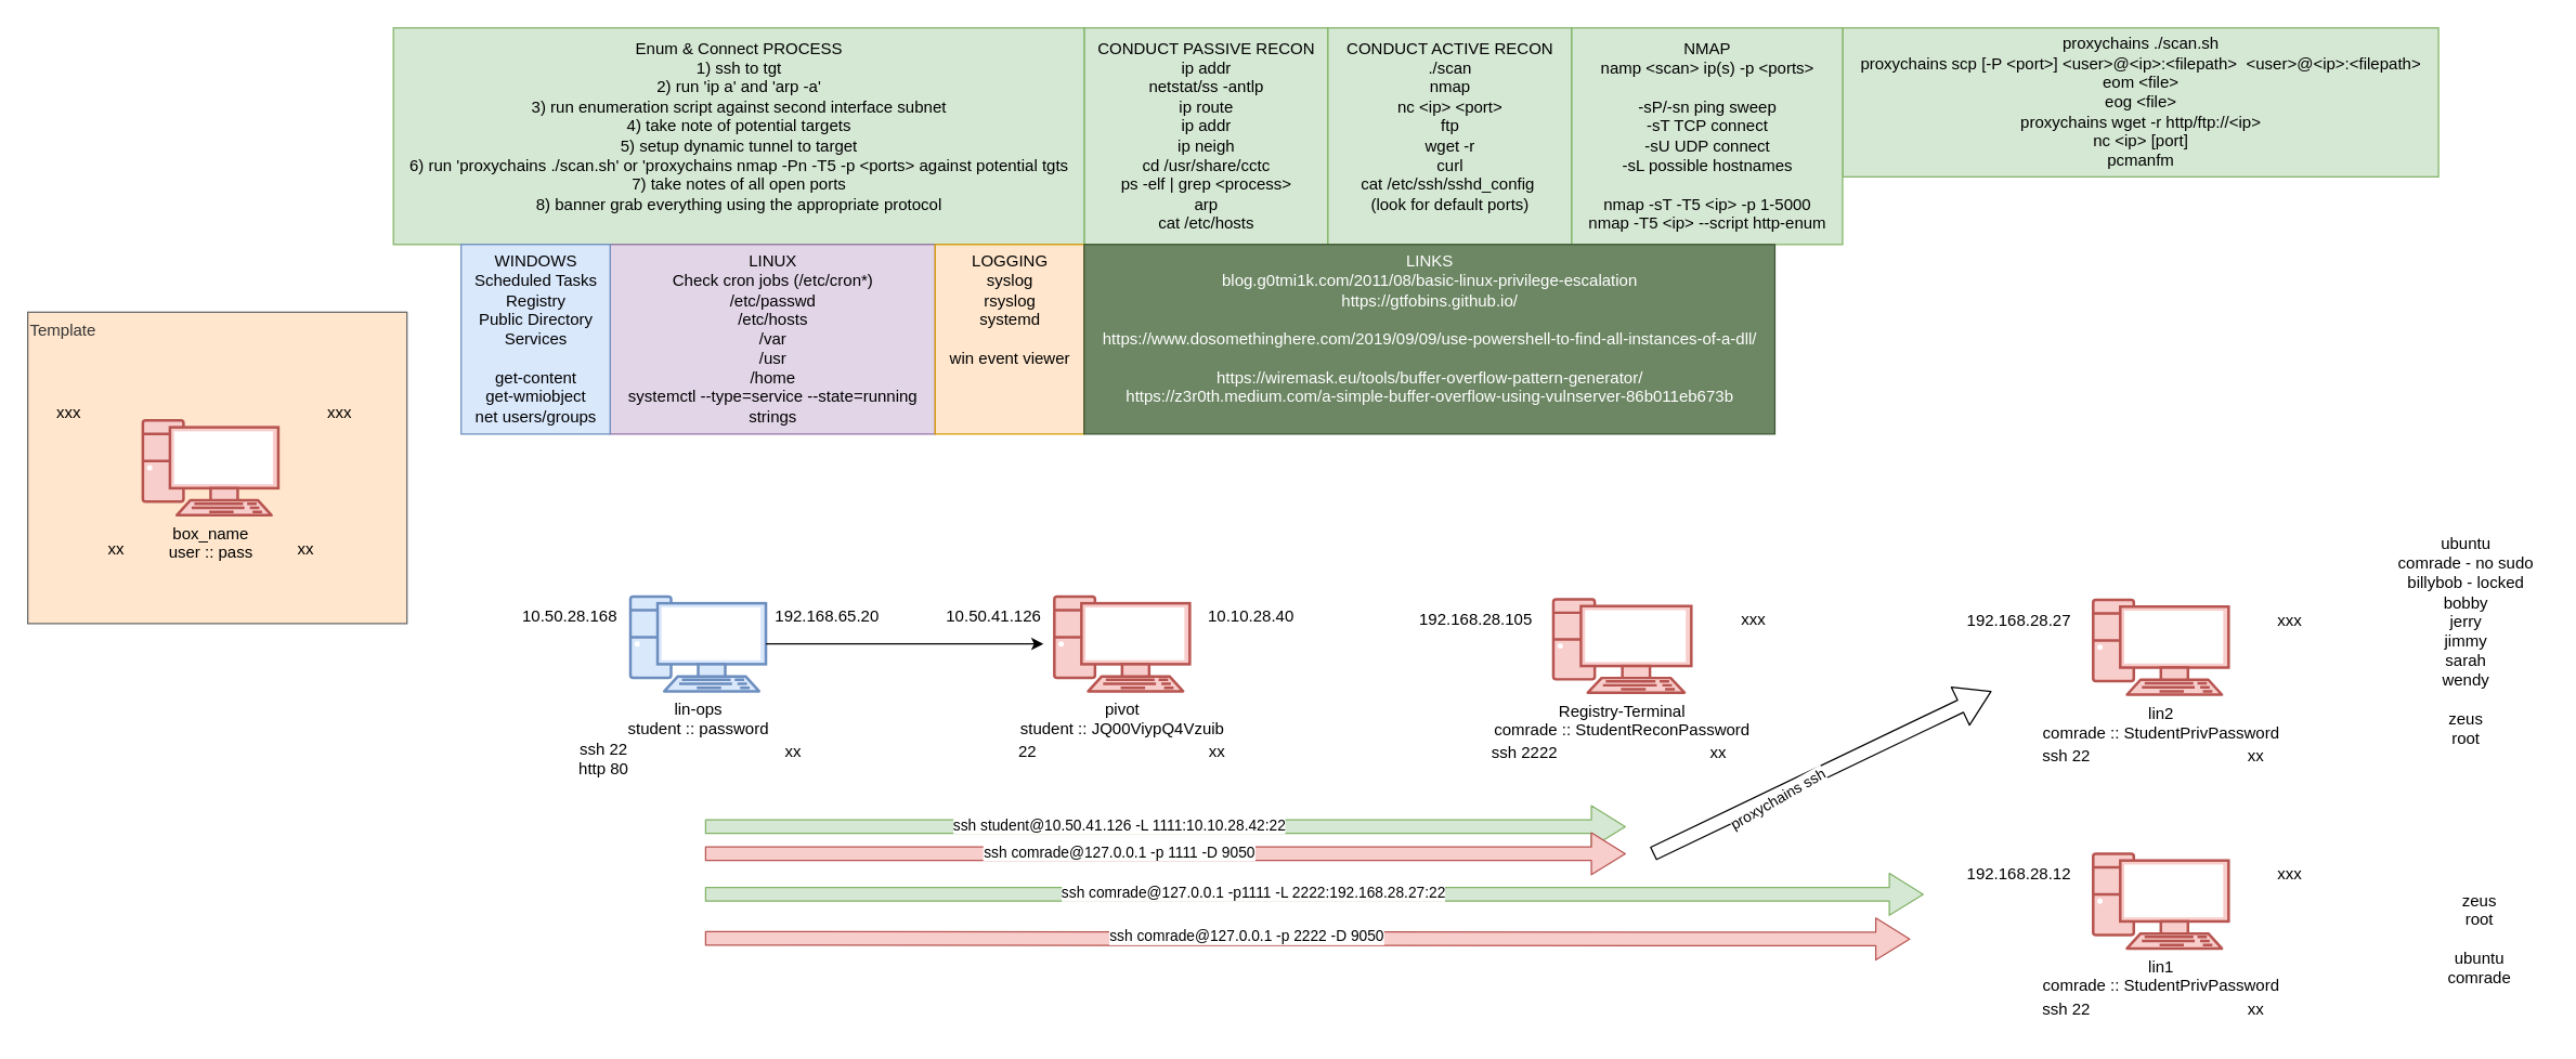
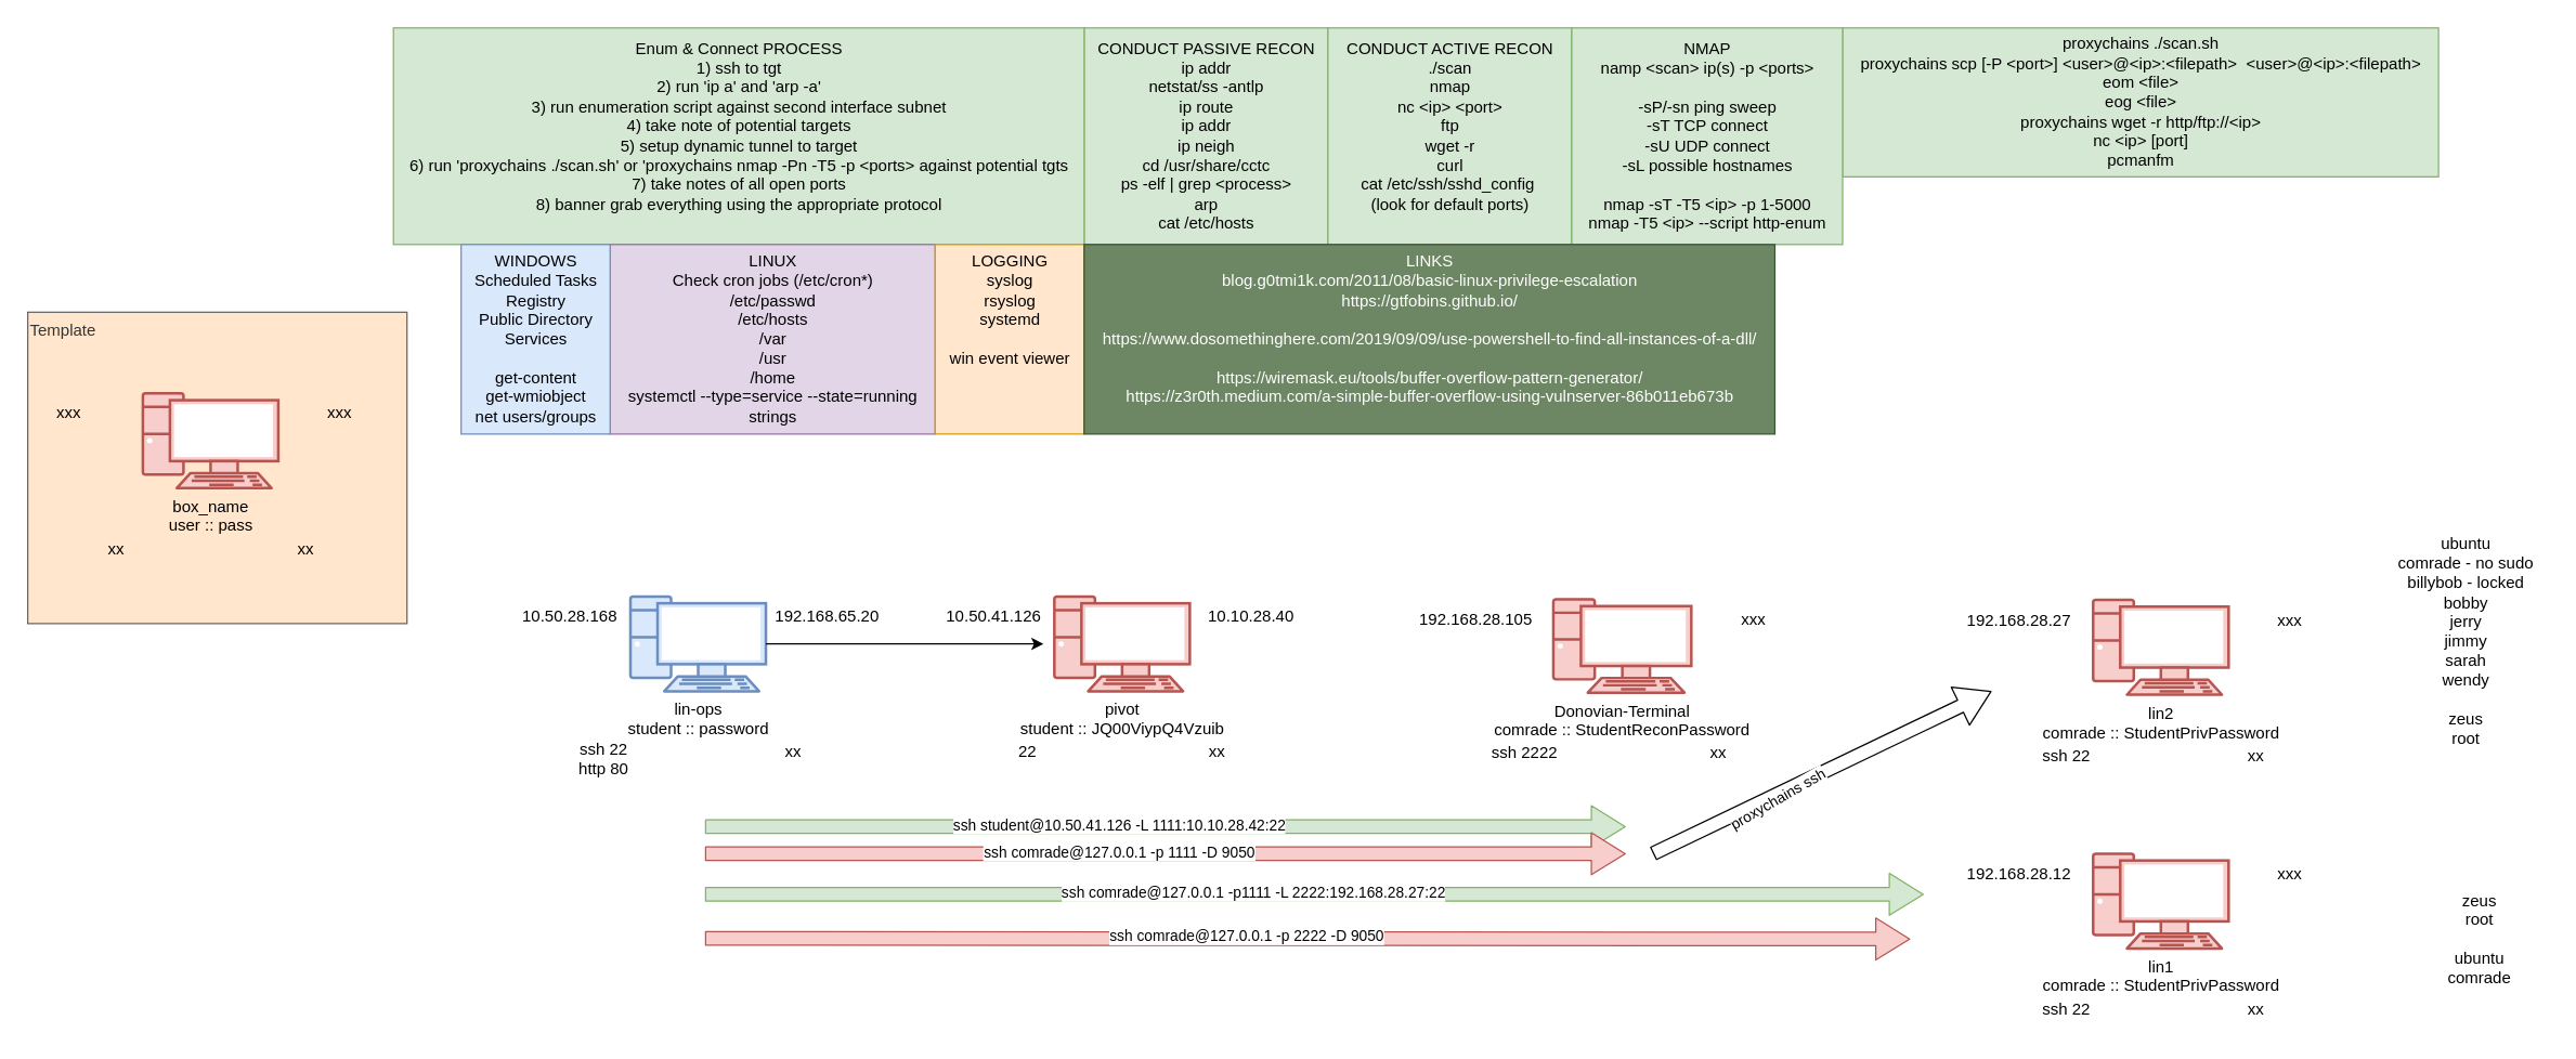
- <mxCell id="26" value="box_name&lt;div&gt;user :: pass&lt;/div&gt;" style="verticalAlign=top;verticalLabelPosition=bottom;labelPosition=center;align=center;html=1;outlineConnect=0;fillColor=#f8cecc;strokeColor=#b85450;gradientDirection=north;strokeWidth=2;shape=mxgraph.networks.pc;" parent="25" vertex="1"><mxGeometry x="35" y="20" width="100" height="70" as="geometry" /></mxCell>
+ <mxCell id="26" value="box_name&lt;div&gt;user :: pass&lt;/div&gt;" style="verticalAlign=top;verticalLabelPosition=bottom;labelPosition=center;align=center;html=1;outlineConnect=0;fillColor=#f8cecc;strokeColor=#b85450;gradientDirection=north;strokeWidth=2;shape=mxgraph.networks.pc;" parent="25" vertex="1"><mxGeometry x="35" width="100" height="70" as="geometry" /></mxCell>
- <mxCell id="38" value="Registry-Terminal&lt;div&gt;comrade :: StudentReconPassword&lt;/div&gt;" style="verticalAlign=top;verticalLabelPosition=bottom;labelPosition=center;align=center;html=1;outlineConnect=0;fillColor=#f8cecc;strokeColor=#b85450;gradientDirection=north;strokeWidth=2;shape=mxgraph.networks.pc;" vertex="1" parent="37"><mxGeometry x="35.66" width="101.887" height="68.833" as="geometry" /></mxCell>
+ <mxCell id="38" value="Donovian-Terminal&lt;div&gt;comrade :: StudentReconPassword&lt;/div&gt;" style="verticalAlign=top;verticalLabelPosition=bottom;labelPosition=center;align=center;html=1;outlineConnect=0;fillColor=#f8cecc;strokeColor=#b85450;gradientDirection=north;strokeWidth=2;shape=mxgraph.networks.pc;" vertex="1" parent="37"><mxGeometry x="35.66" width="101.887" height="68.833" as="geometry" /></mxCell>
